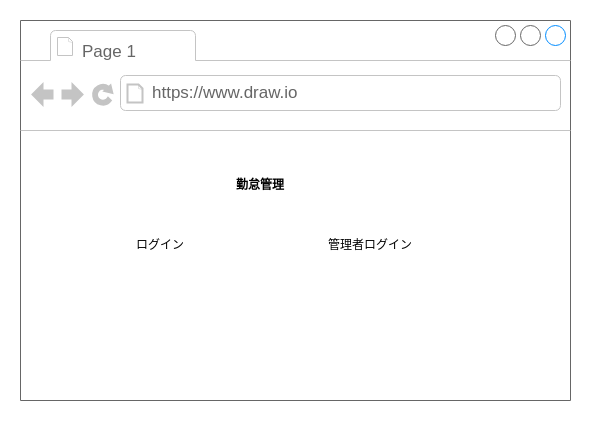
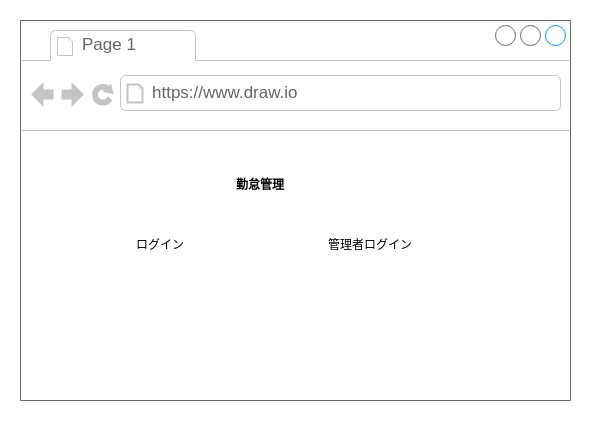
- <mxCell id="3" value="Page 1" style="strokeWidth=1;shadow=0;dashed=0;align=center;html=1;shape=mxgraph.mockup.containers.anchor;fontSize=17;fontColor=#666666;align=left;whiteSpace=wrap;" vertex="1" parent="2"><mxGeometry x="60" y="12" width="160" height="40" as="geometry" /></mxCell>
+ <mxCell id="3" value="Page 1" style="strokeWidth=1;shadow=0;dashed=0;align=center;html=1;shape=mxgraph.mockup.containers.anchor;fontSize=17;fontColor=#666666;align=left;whiteSpace=wrap;" vertex="1" parent="2"><mxGeometry x="60" y="12" width="110" height="26" as="geometry" /></mxCell>
